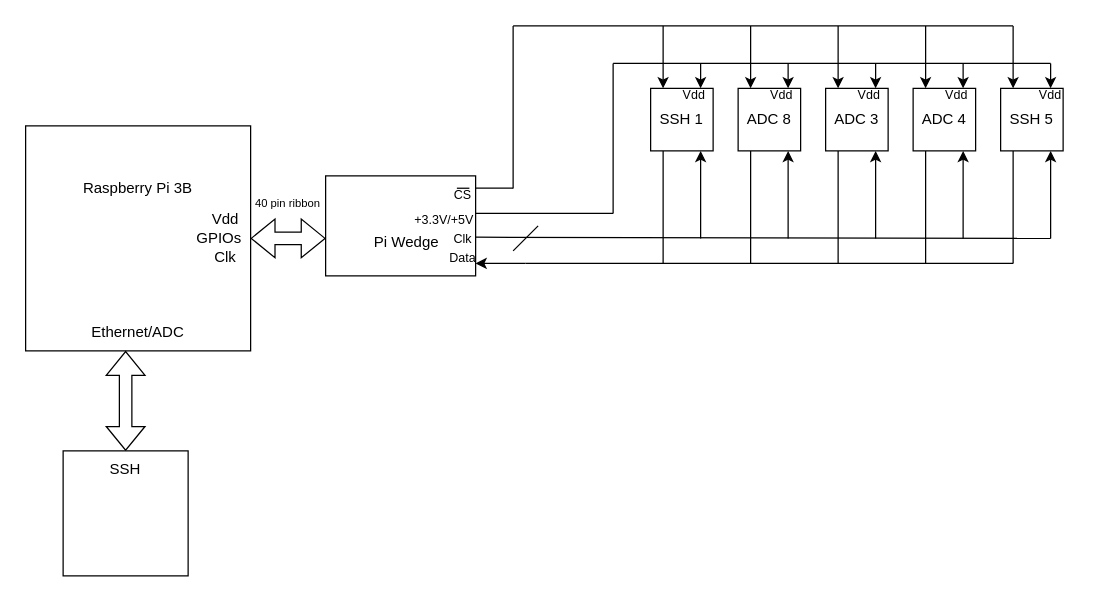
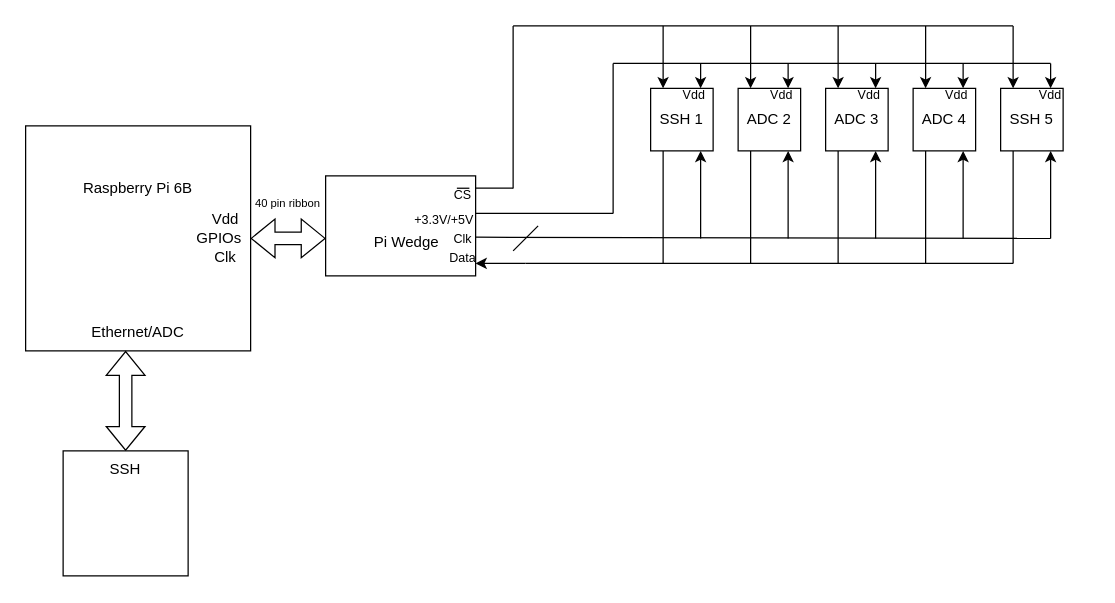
- <mxCell id="9" value="ADC 8" style="text;html=1;strokeColor=none;fillColor=none;align=center;verticalAlign=middle;whiteSpace=wrap;rounded=0;" parent="1" vertex="1"><mxGeometry x="585" y="80" width="60" height="30" as="geometry" /></mxCell>
+ <mxCell id="9" value="ADC 2" style="text;html=1;strokeColor=none;fillColor=none;align=center;verticalAlign=middle;whiteSpace=wrap;rounded=0;" parent="1" vertex="1"><mxGeometry x="585" y="80" width="60" height="30" as="geometry" /></mxCell>
- <mxCell id="3" value="Raspberry Pi 3B" style="text;html=1;strokeColor=none;fillColor=none;align=center;verticalAlign=middle;whiteSpace=wrap;rounded=0;" parent="1" vertex="1"><mxGeometry x="60" y="120" width="100" height="60" as="geometry" /></mxCell>
+ <mxCell id="3" value="Raspberry Pi 6B" style="text;html=1;strokeColor=none;fillColor=none;align=center;verticalAlign=middle;whiteSpace=wrap;rounded=0;" parent="1" vertex="1"><mxGeometry x="60" y="120" width="100" height="60" as="geometry" /></mxCell>
